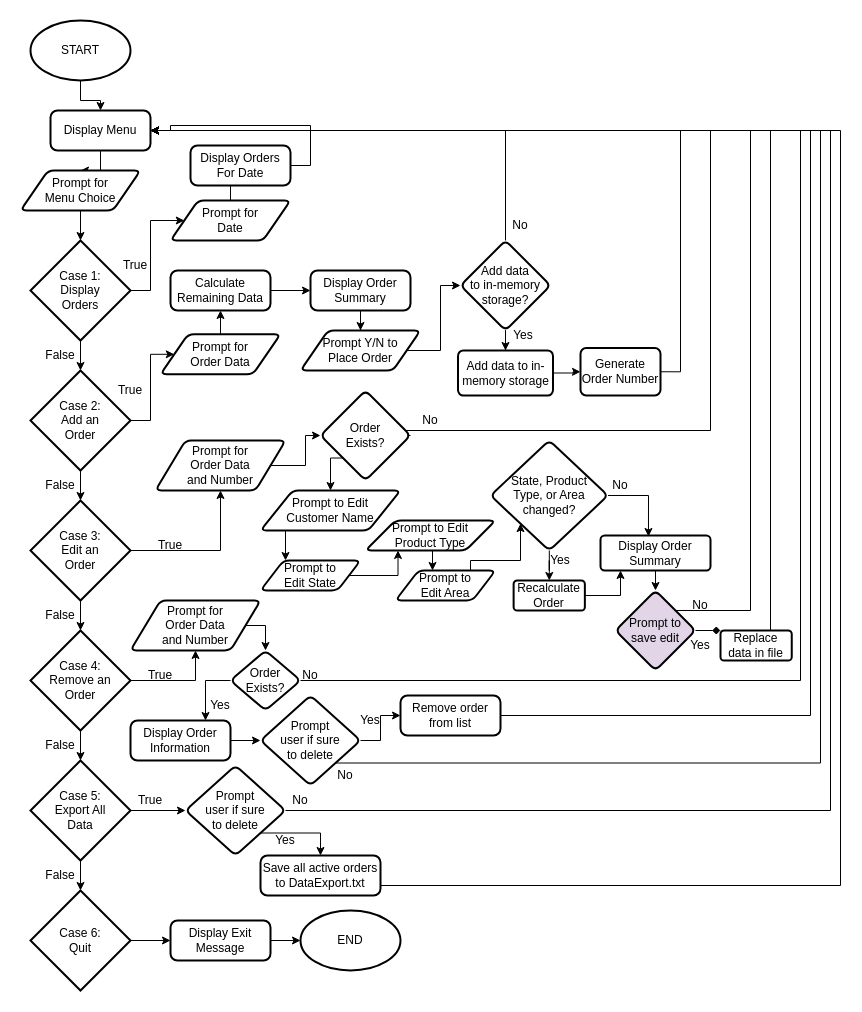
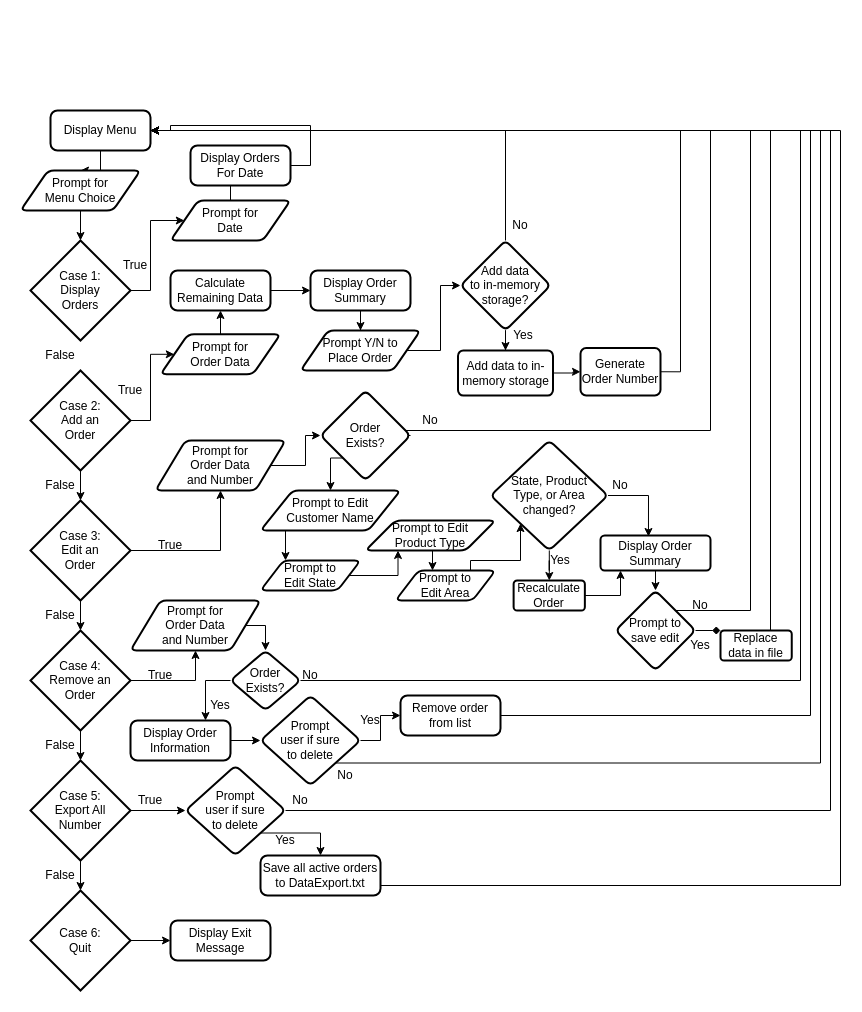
- <mxCell id="3" value="START" style="strokeWidth=2;html=1;shape=mxgraph.flowchart.start_1;whiteSpace=wrap;" vertex="1" parent="1"><mxGeometry x="30" y="20" width="100" height="60" as="geometry" /></mxCell>
- <mxCell id="2" value="" style="edgeStyle=orthogonalEdgeStyle;rounded=0;orthogonalLoop=1;jettySize=auto;html=1;" edge="1" parent="1" source="3" target="6"><mxGeometry relative="1" as="geometry" /></mxCell>
- <mxCell id="9" value="" style="edgeStyle=orthogonalEdgeStyle;rounded=0;orthogonalLoop=1;jettySize=auto;html=1;" edge="1" parent="1" source="11" target="14"><mxGeometry relative="1" as="geometry" /></mxCell>
- <mxCell id="82" value="Prompt to save edit" style="rhombus;whiteSpace=wrap;html=1;strokeWidth=2;rounded=1;arcSize=12;fillColor=#e1d5e7;" vertex="1" parent="1"><mxGeometry x="615" y="590" width="80" height="80" as="geometry" /></mxCell>
+ <mxCell id="82" value="Prompt to save edit" style="rhombus;whiteSpace=wrap;html=1;strokeWidth=2;rounded=1;arcSize=12;" vertex="1" parent="1"><mxGeometry x="615" y="590" width="80" height="80" as="geometry" /></mxCell>
- <mxCell id="23" value="Case 5:&lt;br&gt;Export All&lt;br&gt;Data" style="strokeWidth=2;html=1;shape=mxgraph.flowchart.decision;whiteSpace=wrap;" vertex="1" parent="1"><mxGeometry x="30" y="760" width="100" height="100" as="geometry" /></mxCell>
+ <mxCell id="23" value="Case 5:&lt;br&gt;Export All&lt;br&gt;Number" style="strokeWidth=2;html=1;shape=mxgraph.flowchart.decision;whiteSpace=wrap;" vertex="1" parent="1"><mxGeometry x="30" y="760" width="100" height="100" as="geometry" /></mxCell>
- <mxCell id="36" style="edgeStyle=orthogonalEdgeStyle;rounded=0;orthogonalLoop=1;jettySize=auto;html=1;exitX=1;exitY=0.5;exitDx=0;exitDy=0;entryX=0;entryY=0.5;entryDx=0;entryDy=0;entryPerimeter=0;" edge="1" parent="1" source="37" target="4"><mxGeometry relative="1" as="geometry" /></mxCell>
- <mxCell id="4" value="END" style="strokeWidth=2;html=1;shape=mxgraph.flowchart.start_1;whiteSpace=wrap;" vertex="1" parent="1"><mxGeometry x="300" y="910" width="100" height="60" as="geometry" /></mxCell>
